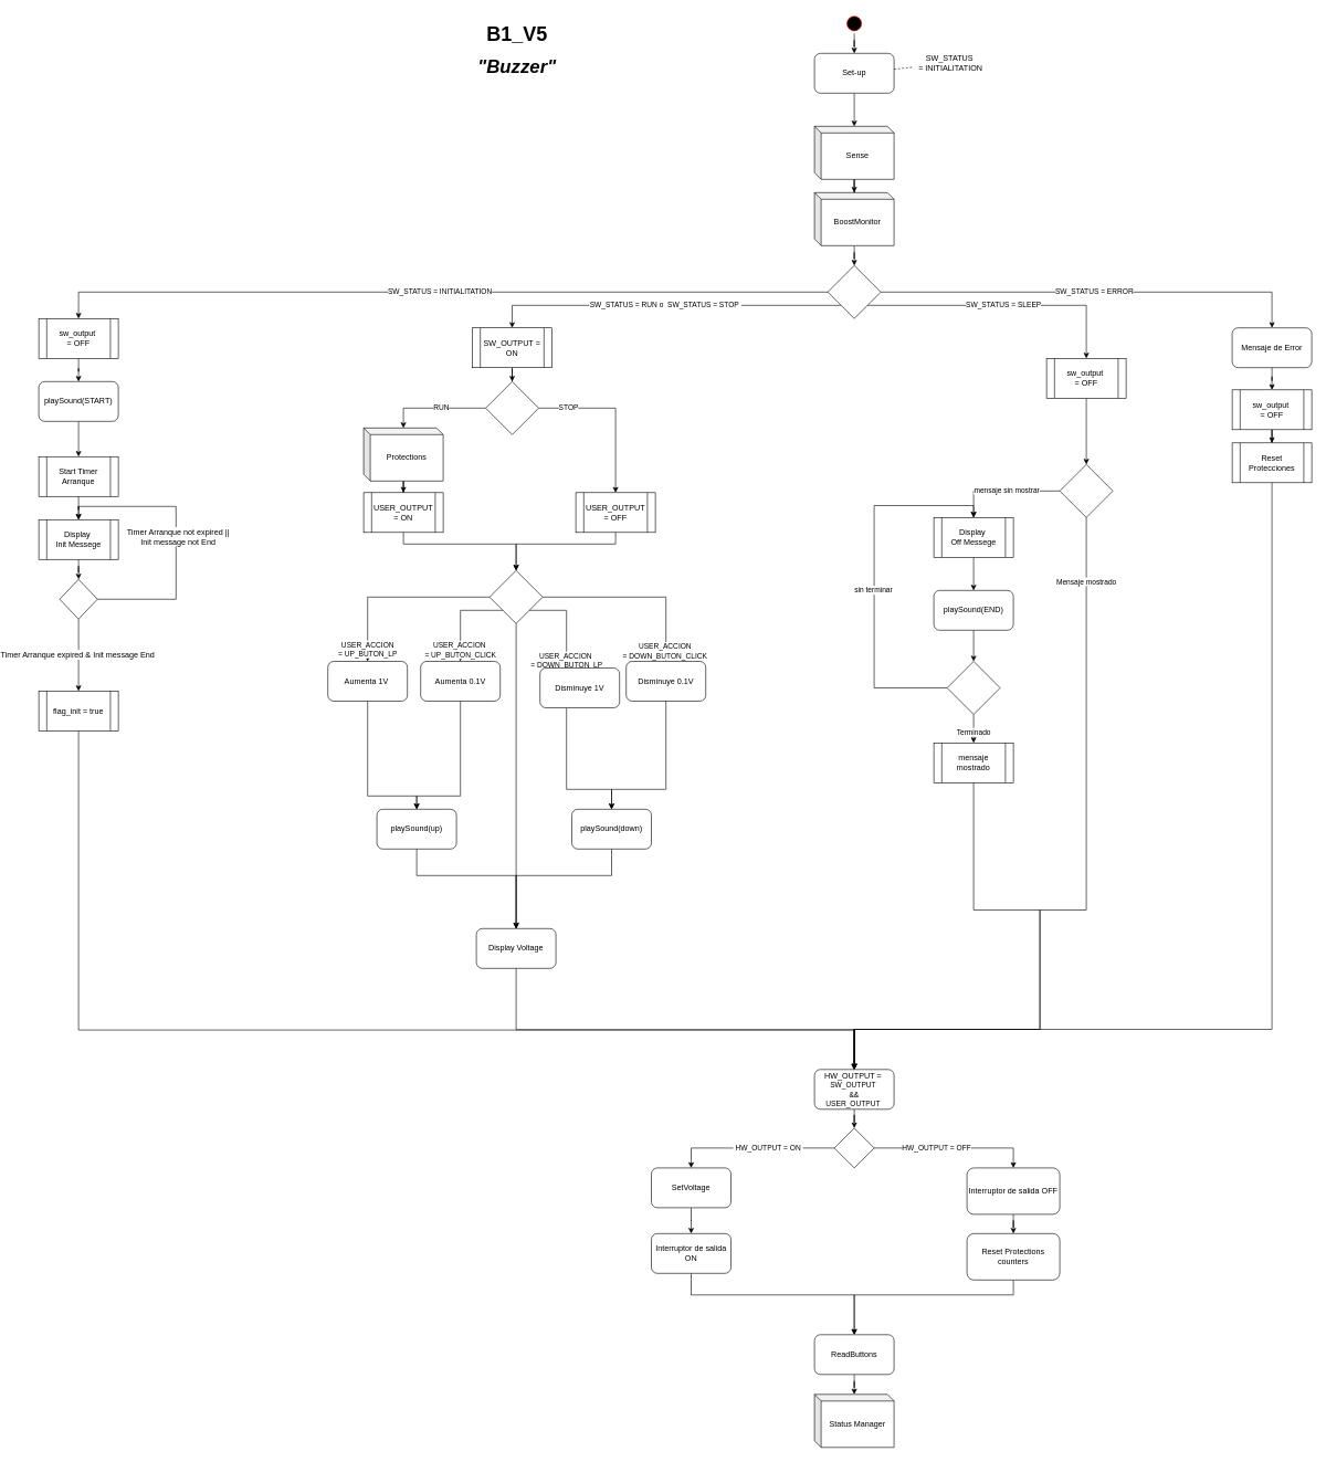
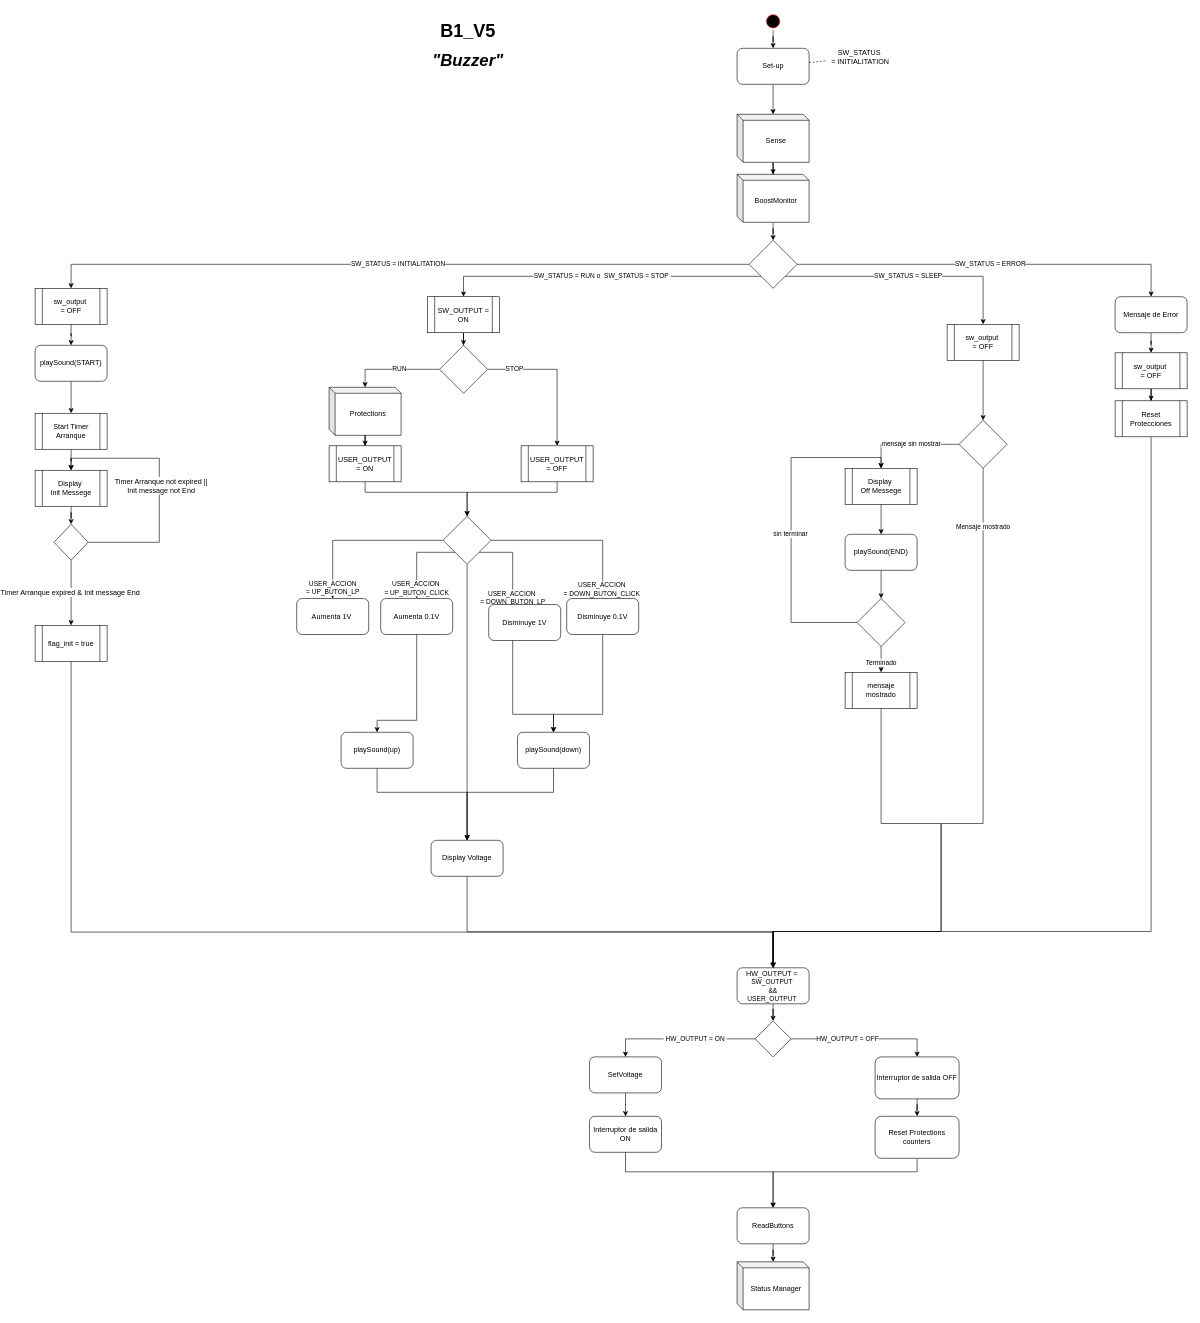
- <mxCell id="38" style="edgeStyle=orthogonalEdgeStyle;rounded=0;orthogonalLoop=1;jettySize=auto;html=1;" parent="1" source="39" edge="1" target="98"><mxGeometry relative="1" as="geometry"><mxPoint x="744" y="1152.5" as="targetPoint" /><Array as="points"><mxPoint x="516" y="1200" /><mxPoint x="590" y="1200" /></Array></mxGeometry></mxCell>
